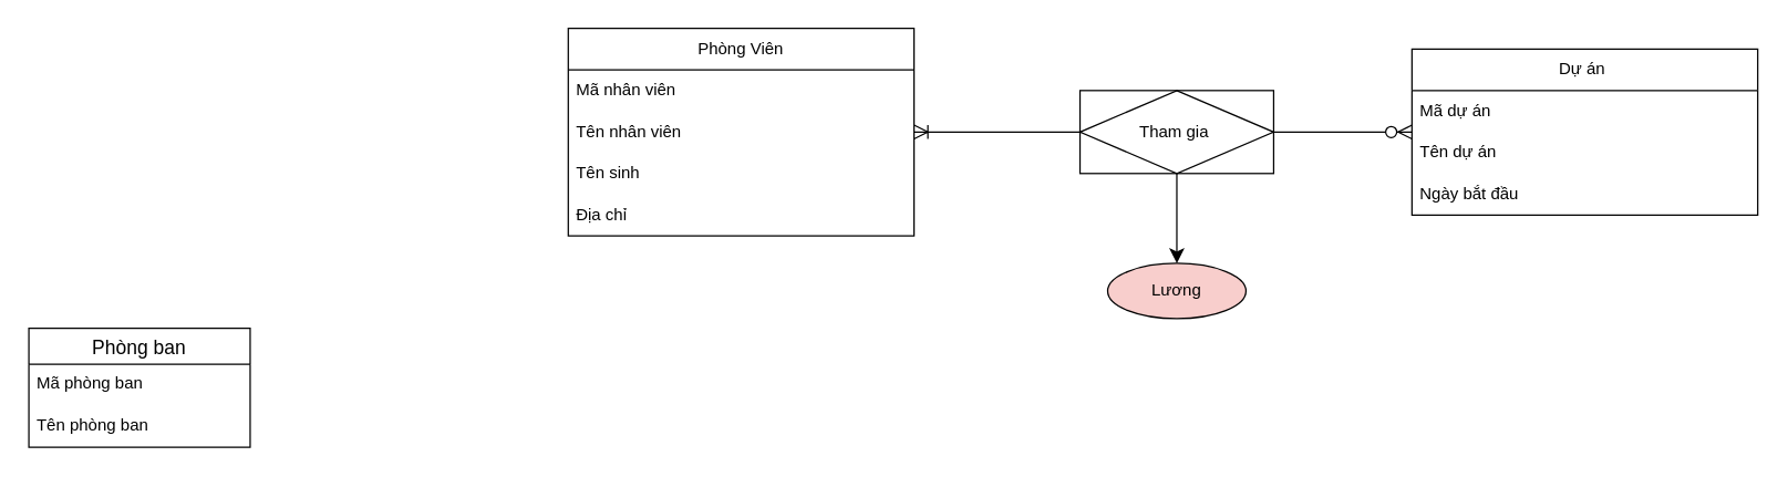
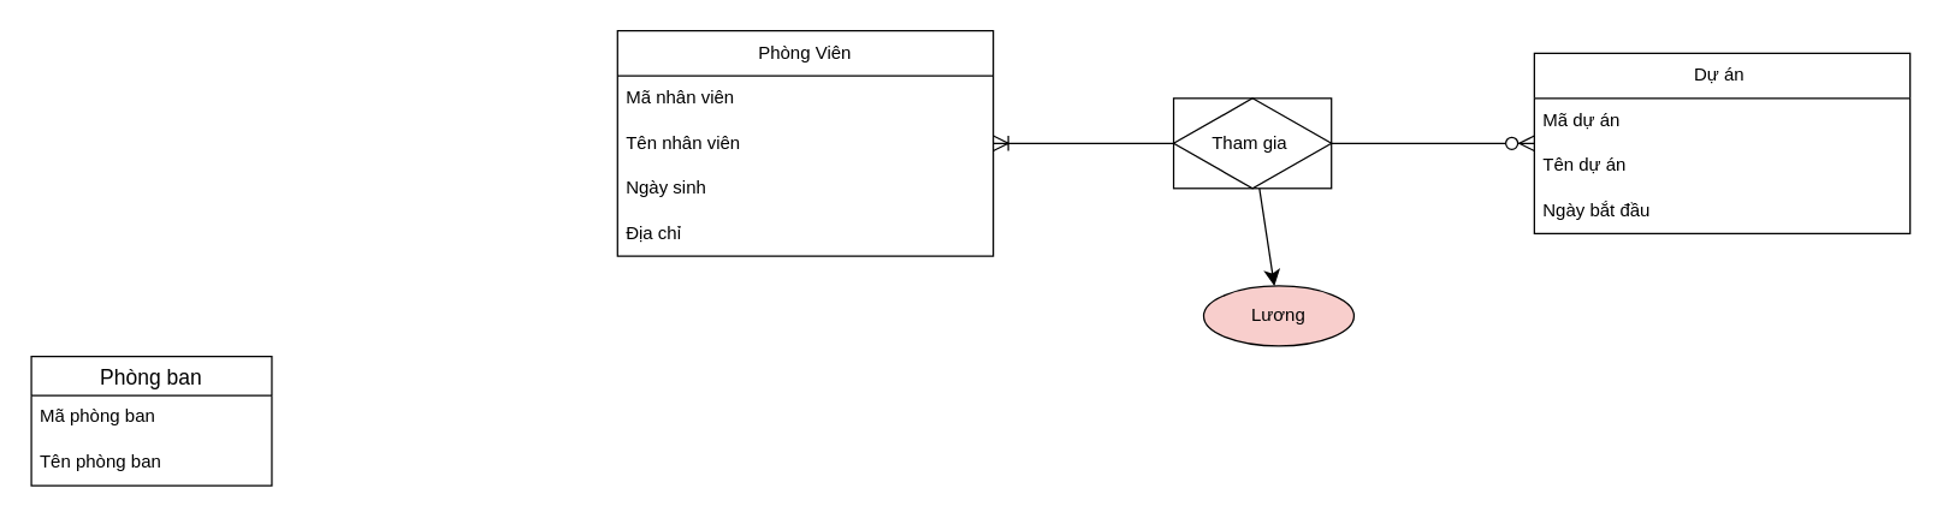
- <mxCell id="13" value="Tham gia&amp;nbsp;" style="shape=associativeEntity;whiteSpace=wrap;html=1;align=center;" parent="1" vertex="1"><mxGeometry x="780" y="65" width="140" height="60" as="geometry" /></mxCell>
+ <mxCell id="13" value="Tham gia&amp;nbsp;" style="shape=associativeEntity;whiteSpace=wrap;html=1;align=center;" parent="1" vertex="1"><mxGeometry x="780" y="65" width="105" height="60" as="geometry" /></mxCell>
- <mxCell id="5" value="Tên sinh" style="text;strokeColor=none;fillColor=none;align=left;verticalAlign=middle;spacingLeft=4;spacingRight=4;overflow=hidden;points=[[0,0.5],[1,0.5]];portConstraint=eastwest;rotatable=0;whiteSpace=wrap;html=1;" parent="2" vertex="1"><mxGeometry y="90" width="250" height="30" as="geometry" /></mxCell>
+ <mxCell id="5" value="Ngày sinh" style="text;strokeColor=none;fillColor=none;align=left;verticalAlign=middle;spacingLeft=4;spacingRight=4;overflow=hidden;points=[[0,0.5],[1,0.5]];portConstraint=eastwest;rotatable=0;whiteSpace=wrap;html=1;" parent="2" vertex="1"><mxGeometry y="90" width="250" height="30" as="geometry" /></mxCell>
